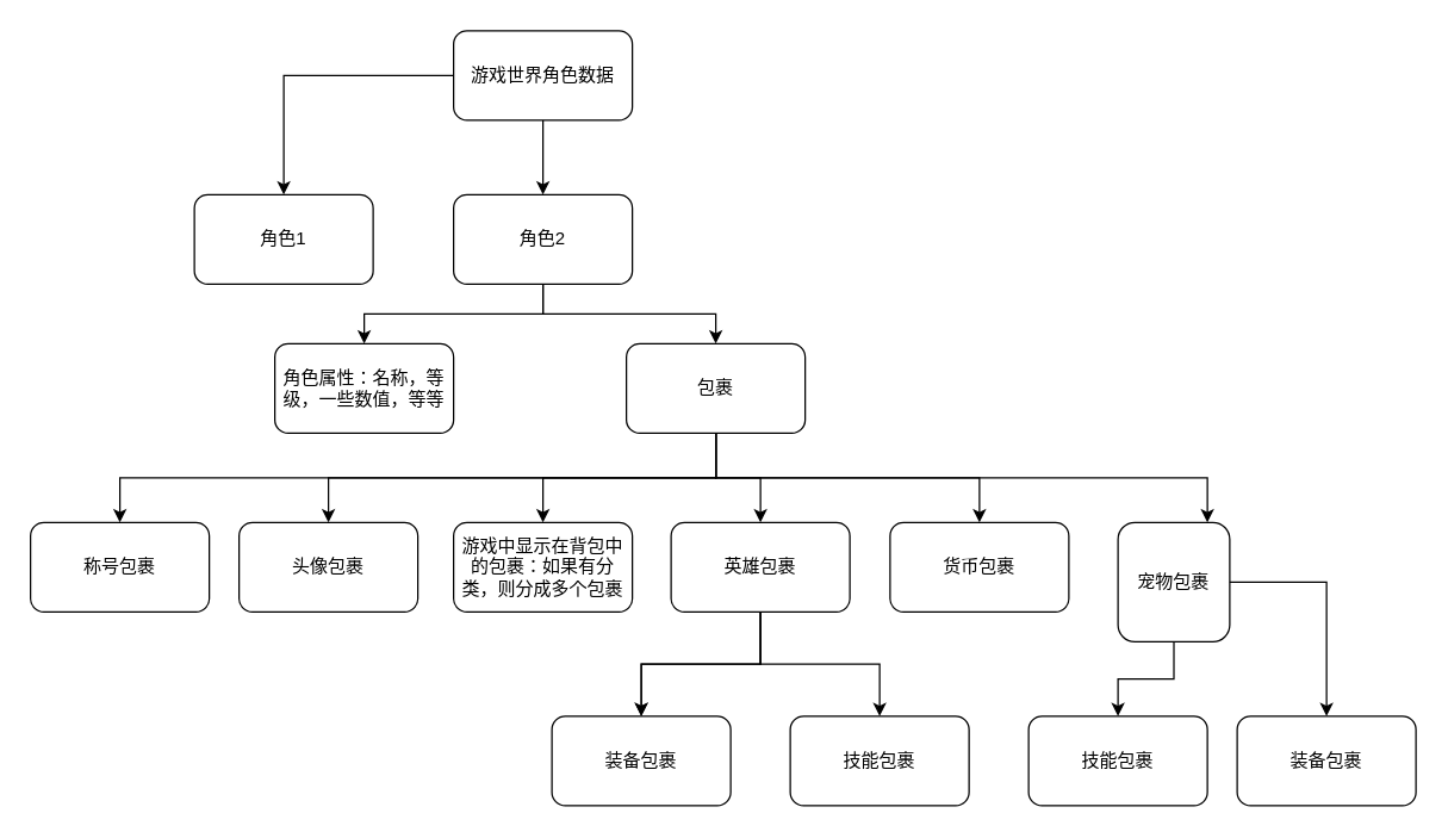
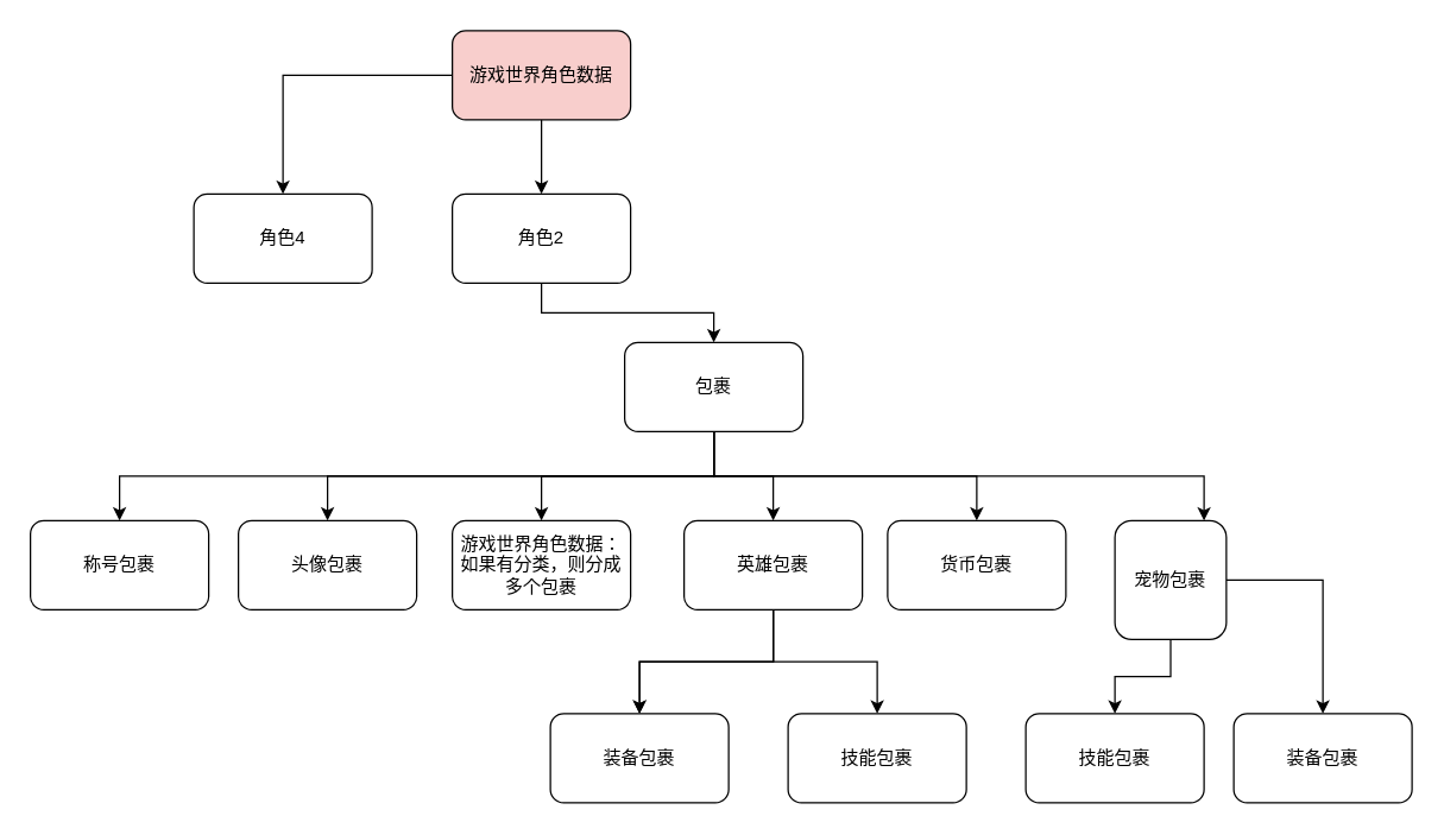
- <mxCell id="4" value="游戏世界角色数据" style="rounded=1;whiteSpace=wrap;html=1;" vertex="1" parent="1"><mxGeometry x="304" y="20" width="120" height="60" as="geometry" /></mxCell>
+ <mxCell id="4" value="游戏世界角色数据" style="rounded=1;whiteSpace=wrap;html=1;fillColor=#f8cecc;" vertex="1" parent="1"><mxGeometry x="304" y="20" width="120" height="60" as="geometry" /></mxCell>
- <mxCell id="5" value="角色1" style="rounded=1;whiteSpace=wrap;html=1;" vertex="1" parent="1"><mxGeometry x="130" y="130" width="120" height="60" as="geometry" /></mxCell>
+ <mxCell id="5" value="角色4" style="rounded=1;whiteSpace=wrap;html=1;" vertex="1" parent="1"><mxGeometry x="130" y="130" width="120" height="60" as="geometry" /></mxCell>
- <mxCell id="7" style="edgeStyle=orthogonalEdgeStyle;rounded=0;orthogonalLoop=1;jettySize=auto;html=1;entryX=0.5;entryY=0;entryDx=0;entryDy=0;" edge="1" parent="1" source="8" target="16"><mxGeometry relative="1" as="geometry" /></mxCell>
- <mxCell id="16" value="角色属性：名称，等级，一些数值，等等" style="rounded=1;whiteSpace=wrap;html=1;" vertex="1" parent="1"><mxGeometry x="184" y="230" width="120" height="60" as="geometry" /></mxCell>
- <mxCell id="19" value="游戏中显示在背包中的包裹：如果有分类，则分成多个包裹" style="rounded=1;whiteSpace=wrap;html=1;" vertex="1" parent="1"><mxGeometry x="304" y="350" width="120" height="60" as="geometry" /></mxCell>
+ <mxCell id="19" value="游戏世界角色数据：如果有分类，则分成多个包裹" style="rounded=1;whiteSpace=wrap;html=1;" vertex="1" parent="1"><mxGeometry x="304" y="350" width="120" height="60" as="geometry" /></mxCell>
- <mxCell id="23" value="英雄包裹" style="rounded=1;whiteSpace=wrap;html=1;" vertex="1" parent="1"><mxGeometry x="450" y="350" width="120" height="60" as="geometry" /></mxCell>
+ <mxCell id="23" value="英雄包裹" style="rounded=1;whiteSpace=wrap;html=1;" vertex="1" parent="1"><mxGeometry x="460" y="350" width="120" height="60" as="geometry" /></mxCell>
